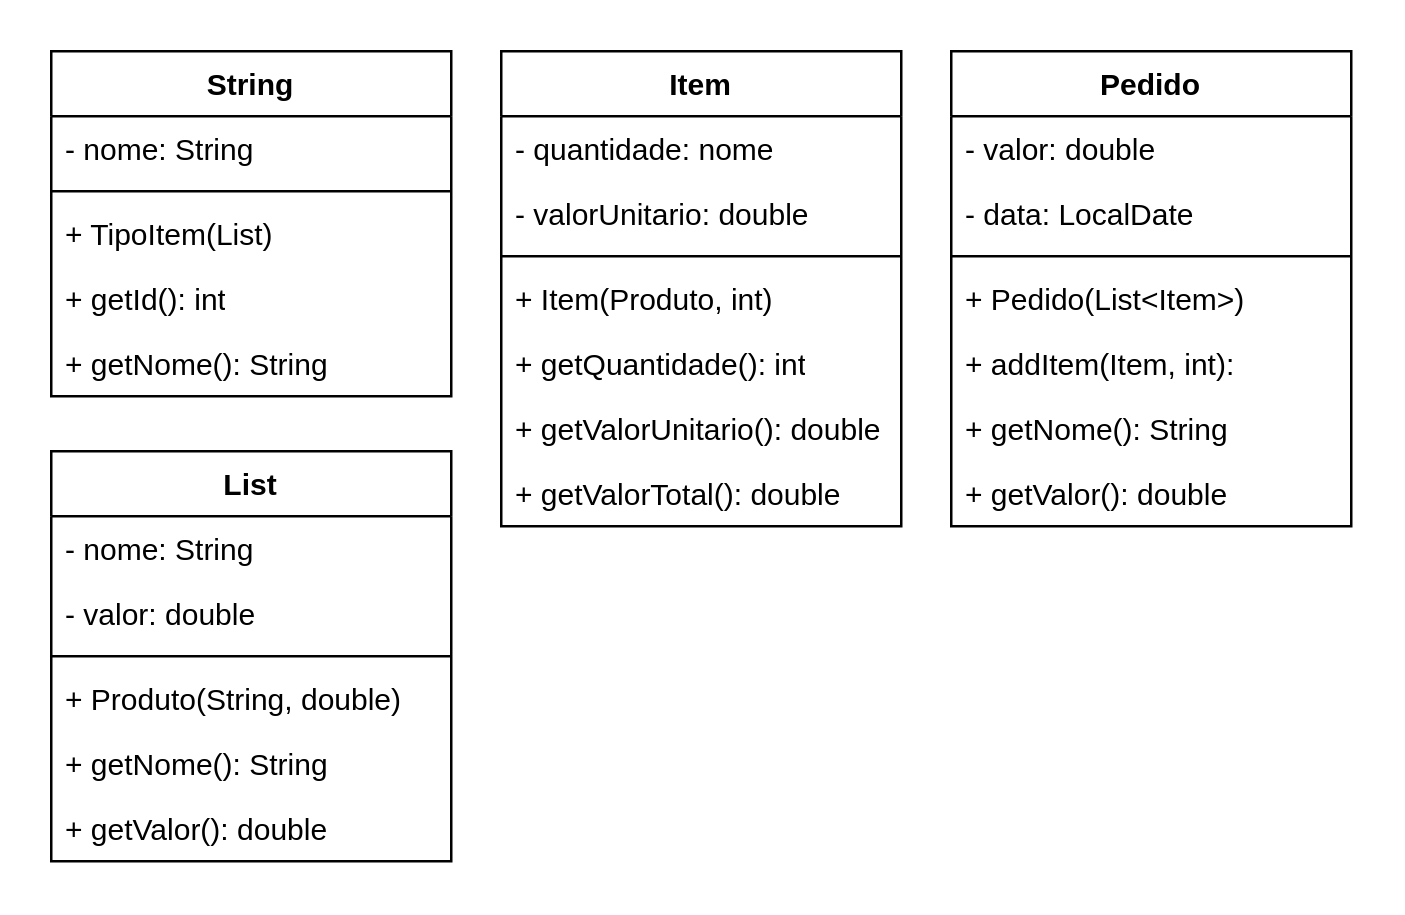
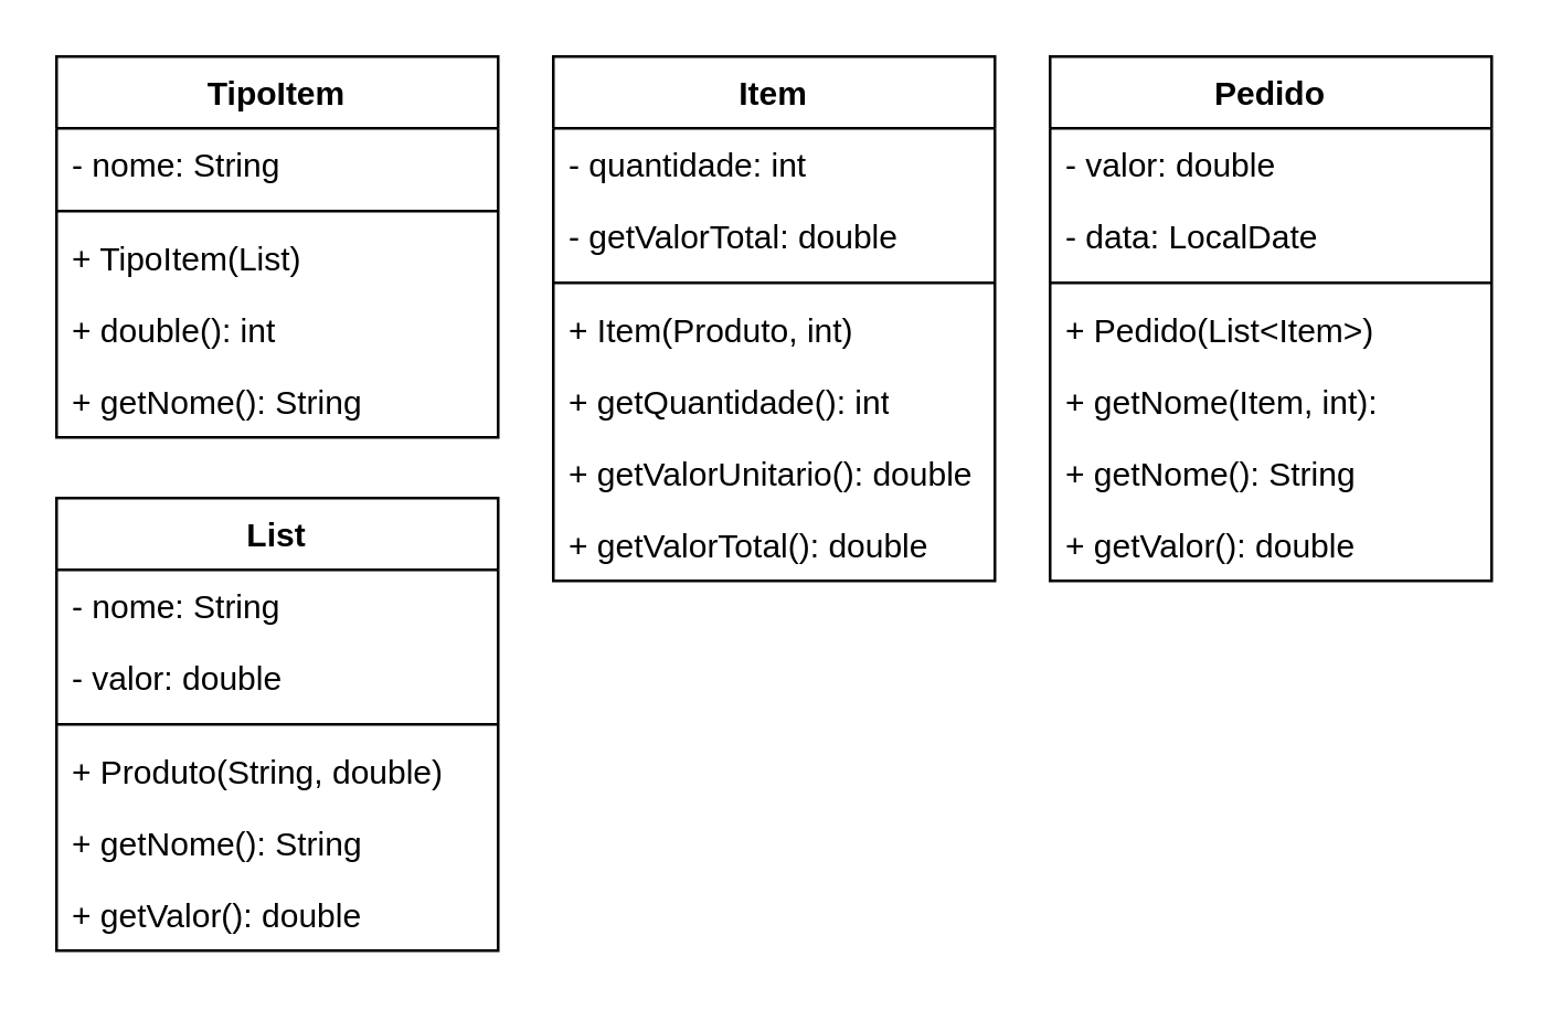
- <mxCell id="2" value="String" style="swimlane;fontStyle=1;align=center;verticalAlign=top;childLayout=stackLayout;horizontal=1;startSize=26;horizontalStack=0;resizeParent=1;resizeParentMax=0;resizeLast=0;collapsible=1;marginBottom=0;whiteSpace=wrap;html=1;" vertex="1" parent="1"><mxGeometry x="20" y="20" width="160" height="138" as="geometry" /></mxCell>
+ <mxCell id="2" value="TipoItem" style="swimlane;fontStyle=1;align=center;verticalAlign=top;childLayout=stackLayout;horizontal=1;startSize=26;horizontalStack=0;resizeParent=1;resizeParentMax=0;resizeLast=0;collapsible=1;marginBottom=0;whiteSpace=wrap;html=1;" vertex="1" parent="1"><mxGeometry x="20" y="20" width="160" height="138" as="geometry" /></mxCell>
- <mxCell id="9" value="- quantidade: nome" style="text;strokeColor=none;fillColor=none;align=left;verticalAlign=top;spacingLeft=4;spacingRight=4;overflow=hidden;rotatable=0;points=[[0,0.5],[1,0.5]];portConstraint=eastwest;whiteSpace=wrap;html=1;" vertex="1" parent="8"><mxGeometry y="26" width="160" height="26" as="geometry" /></mxCell>
+ <mxCell id="9" value="- quantidade: int" style="text;strokeColor=none;fillColor=none;align=left;verticalAlign=top;spacingLeft=4;spacingRight=4;overflow=hidden;rotatable=0;points=[[0,0.5],[1,0.5]];portConstraint=eastwest;whiteSpace=wrap;html=1;" vertex="1" parent="8"><mxGeometry y="26" width="160" height="26" as="geometry" /></mxCell>
- <mxCell id="10" value="- valorUnitario: double" style="text;strokeColor=none;fillColor=none;align=left;verticalAlign=top;spacingLeft=4;spacingRight=4;overflow=hidden;rotatable=0;points=[[0,0.5],[1,0.5]];portConstraint=eastwest;whiteSpace=wrap;html=1;" vertex="1" parent="8"><mxGeometry y="52" width="160" height="26" as="geometry" /></mxCell>
+ <mxCell id="10" value="- getValorTotal: double" style="text;strokeColor=none;fillColor=none;align=left;verticalAlign=top;spacingLeft=4;spacingRight=4;overflow=hidden;rotatable=0;points=[[0,0.5],[1,0.5]];portConstraint=eastwest;whiteSpace=wrap;html=1;" vertex="1" parent="8"><mxGeometry y="52" width="160" height="26" as="geometry" /></mxCell>
- <mxCell id="6" value="+ getId(): int" style="text;strokeColor=none;fillColor=none;align=left;verticalAlign=top;spacingLeft=4;spacingRight=4;overflow=hidden;rotatable=0;points=[[0,0.5],[1,0.5]];portConstraint=eastwest;whiteSpace=wrap;html=1;" vertex="1" parent="2"><mxGeometry y="86" width="160" height="26" as="geometry" /></mxCell>
+ <mxCell id="6" value="+ double(): int" style="text;strokeColor=none;fillColor=none;align=left;verticalAlign=top;spacingLeft=4;spacingRight=4;overflow=hidden;rotatable=0;points=[[0,0.5],[1,0.5]];portConstraint=eastwest;whiteSpace=wrap;html=1;" vertex="1" parent="2"><mxGeometry y="86" width="160" height="26" as="geometry" /></mxCell>
- <mxCell id="21" value="+ addItem(Item, int):&amp;nbsp;" style="text;strokeColor=none;fillColor=none;align=left;verticalAlign=top;spacingLeft=4;spacingRight=4;overflow=hidden;rotatable=0;points=[[0,0.5],[1,0.5]];portConstraint=eastwest;whiteSpace=wrap;html=1;" vertex="1" parent="16"><mxGeometry y="112" width="160" height="26" as="geometry" /></mxCell>
+ <mxCell id="21" value="+ getNome(Item, int):&amp;nbsp;" style="text;strokeColor=none;fillColor=none;align=left;verticalAlign=top;spacingLeft=4;spacingRight=4;overflow=hidden;rotatable=0;points=[[0,0.5],[1,0.5]];portConstraint=eastwest;whiteSpace=wrap;html=1;" vertex="1" parent="16"><mxGeometry y="112" width="160" height="26" as="geometry" /></mxCell>
